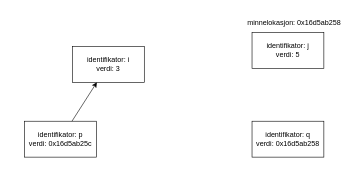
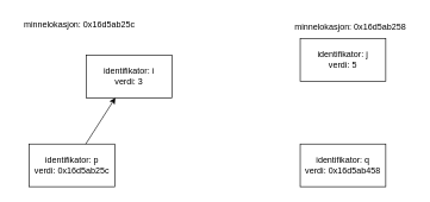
+ <mxCell id="3" value="minnelokasjon:&amp;nbsp;0x16d5ab25c" style="text;html=1;align=center;verticalAlign=middle;resizable=0;points=[];autosize=1;strokeColor=none;fillColor=none;" vertex="1" parent="1"><mxGeometry x="20" y="20" width="180" height="30" as="geometry" /></mxCell>
- <mxCell id="7" value="identifikator: q&lt;div&gt;verdi:&amp;nbsp;&lt;span style=&quot;text-wrap-mode: nowrap; background-color: transparent; color: light-dark(rgb(0, 0, 0), rgb(255, 255, 255));&quot;&gt;0x16d5ab258&lt;/span&gt;&lt;/div&gt;" style="rounded=0;whiteSpace=wrap;html=1;" vertex="1" parent="1"><mxGeometry x="420" y="202" width="120" height="60" as="geometry" /></mxCell>
+ <mxCell id="7" value="identifikator: q&lt;div&gt;verdi:&amp;nbsp;&lt;span style=&quot;text-wrap-mode: nowrap; background-color: transparent; color: light-dark(rgb(0, 0, 0), rgb(255, 255, 255));&quot;&gt;0x16d5ab458&lt;/span&gt;&lt;/div&gt;" style="rounded=0;whiteSpace=wrap;html=1;" vertex="1" parent="1"><mxGeometry x="420" y="202" width="120" height="60" as="geometry" /></mxCell>
